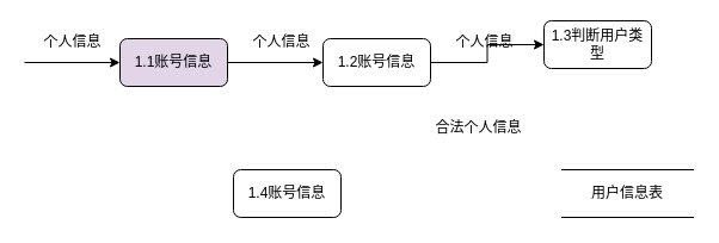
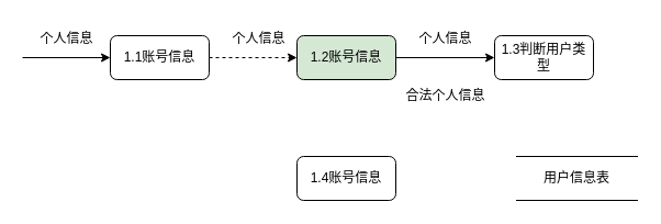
- <mxCell id="6" value="1.3判断用户类型" style="rounded=1;whiteSpace=wrap;html=1;" vertex="1" parent="1"><mxGeometry x="455" y="17" width="90" height="40" as="geometry" /></mxCell>
+ <mxCell id="6" value="1.3判断用户类型" style="rounded=1;whiteSpace=wrap;html=1;" vertex="1" parent="1"><mxGeometry x="450" y="32" width="90" height="40" as="geometry" /></mxCell>
- <mxCell id="3" value="1.1账号信息" style="rounded=1;whiteSpace=wrap;html=1;fillColor=#e1d5e7;" vertex="1" parent="1"><mxGeometry x="100" y="32" width="90" height="40" as="geometry" /></mxCell>
+ <mxCell id="3" value="1.1账号信息" style="rounded=1;whiteSpace=wrap;html=1;" vertex="1" parent="1"><mxGeometry x="100" y="32" width="90" height="40" as="geometry" /></mxCell>
- <mxCell id="2" style="edgeStyle=orthogonalEdgeStyle;rounded=0;orthogonalLoop=1;jettySize=auto;html=1;exitX=1;exitY=0.5;exitDx=0;exitDy=0;entryX=0;entryY=0.5;entryDx=0;entryDy=0;" edge="1" parent="1" source="3" target="5"><mxGeometry relative="1" as="geometry" /></mxCell>
+ <mxCell id="2" style="edgeStyle=orthogonalEdgeStyle;rounded=0;orthogonalLoop=1;jettySize=auto;html=1;exitX=1;exitY=0.5;exitDx=0;exitDy=0;entryX=0;entryY=0.5;entryDx=0;entryDy=0;dashed=1;" edge="1" parent="1" source="3" target="5"><mxGeometry relative="1" as="geometry" /></mxCell>
- <mxCell id="5" value="1.2账号信息" style="rounded=1;whiteSpace=wrap;html=1;" vertex="1" parent="1"><mxGeometry x="270" y="32" width="90" height="40" as="geometry" /></mxCell>
+ <mxCell id="5" value="1.2账号信息" style="rounded=1;whiteSpace=wrap;html=1;fillColor=#d5e8d4;" vertex="1" parent="1"><mxGeometry x="270" y="32" width="90" height="40" as="geometry" /></mxCell>
- <mxCell id="13" value="合法个人信息" style="text;html=1;align=center;verticalAlign=middle;resizable=0;points=[];autosize=1;strokeColor=none;fillColor=none;" vertex="1" parent="1"><mxGeometry x="350" y="92" width="100" height="30" as="geometry" /></mxCell>
+ <mxCell id="13" value="合法个人信息" style="text;html=1;align=center;verticalAlign=middle;resizable=0;points=[];autosize=1;strokeColor=none;fillColor=none;" vertex="1" parent="1"><mxGeometry x="355" y="72" width="100" height="30" as="geometry" /></mxCell>
- <mxCell id="7" value="1.4账号信息" style="rounded=1;whiteSpace=wrap;html=1;" vertex="1" parent="1"><mxGeometry x="195" y="142" width="90" height="40" as="geometry" /></mxCell>
+ <mxCell id="7" value="1.4账号信息" style="rounded=1;whiteSpace=wrap;html=1;" vertex="1" parent="1"><mxGeometry x="270" y="142" width="90" height="40" as="geometry" /></mxCell>
